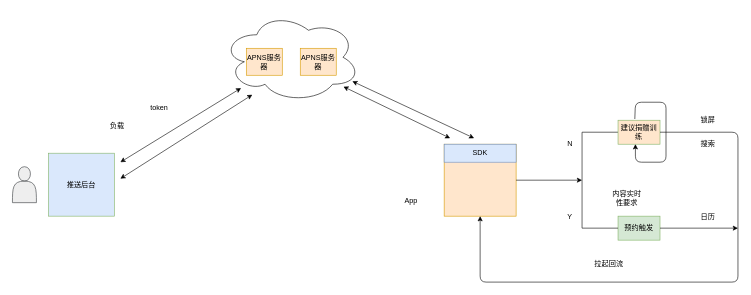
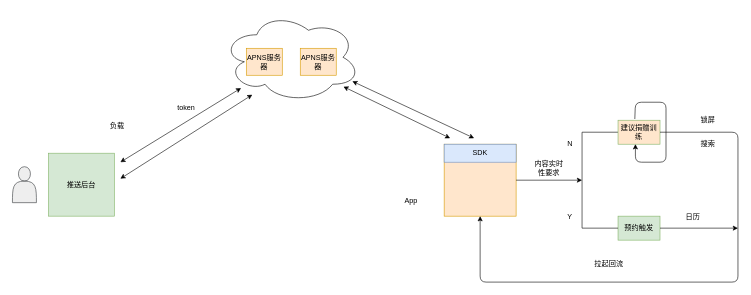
- <mxCell id="20" value="token" style="text;html=1;strokeColor=none;fillColor=none;align=center;verticalAlign=middle;whiteSpace=wrap;rounded=0;sketch=1;" parent="1" vertex="1"><mxGeometry x="245" y="170" width="40" height="20" as="geometry" /></mxCell>
+ <mxCell id="20" value="token" style="text;html=1;strokeColor=none;fillColor=none;align=center;verticalAlign=middle;whiteSpace=wrap;rounded=0;sketch=1;" parent="1" vertex="1"><mxGeometry x="290" y="170" width="40" height="20" as="geometry" /></mxCell>
- <mxCell id="3" value="推送后台" style="rounded=0;whiteSpace=wrap;html=1;fillColor=#dae8fc;strokeColor=#82b366;" parent="1" vertex="1"><mxGeometry x="80" y="255" width="110" height="105" as="geometry" /></mxCell>
+ <mxCell id="3" value="推送后台" style="rounded=0;whiteSpace=wrap;html=1;fillColor=#d5e8d4;strokeColor=#82b366;" parent="1" vertex="1"><mxGeometry x="80" y="255" width="110" height="105" as="geometry" /></mxCell>
- <mxCell id="22" value="内容实时性要求" style="text;html=1;strokeColor=none;fillColor=none;align=center;verticalAlign=middle;whiteSpace=wrap;rounded=0;" vertex="1" parent="1"><mxGeometry x="1020" y="320" width="50" height="20" as="geometry" /></mxCell>
+ <mxCell id="22" value="内容实时性要求" style="text;html=1;strokeColor=none;fillColor=none;align=center;verticalAlign=middle;whiteSpace=wrap;rounded=0;" vertex="1" parent="1"><mxGeometry x="890" y="270" width="50" height="20" as="geometry" /></mxCell>
- <mxCell id="29" value="日历" style="text;html=1;strokeColor=none;fillColor=none;align=center;verticalAlign=middle;whiteSpace=wrap;rounded=0;" vertex="1" parent="1"><mxGeometry x="1160" y="352" width="40" height="20" as="geometry" /></mxCell>
+ <mxCell id="29" value="日历" style="text;html=1;strokeColor=none;fillColor=none;align=center;verticalAlign=middle;whiteSpace=wrap;rounded=0;" vertex="1" parent="1"><mxGeometry x="1135" y="352" width="40" height="20" as="geometry" /></mxCell>
